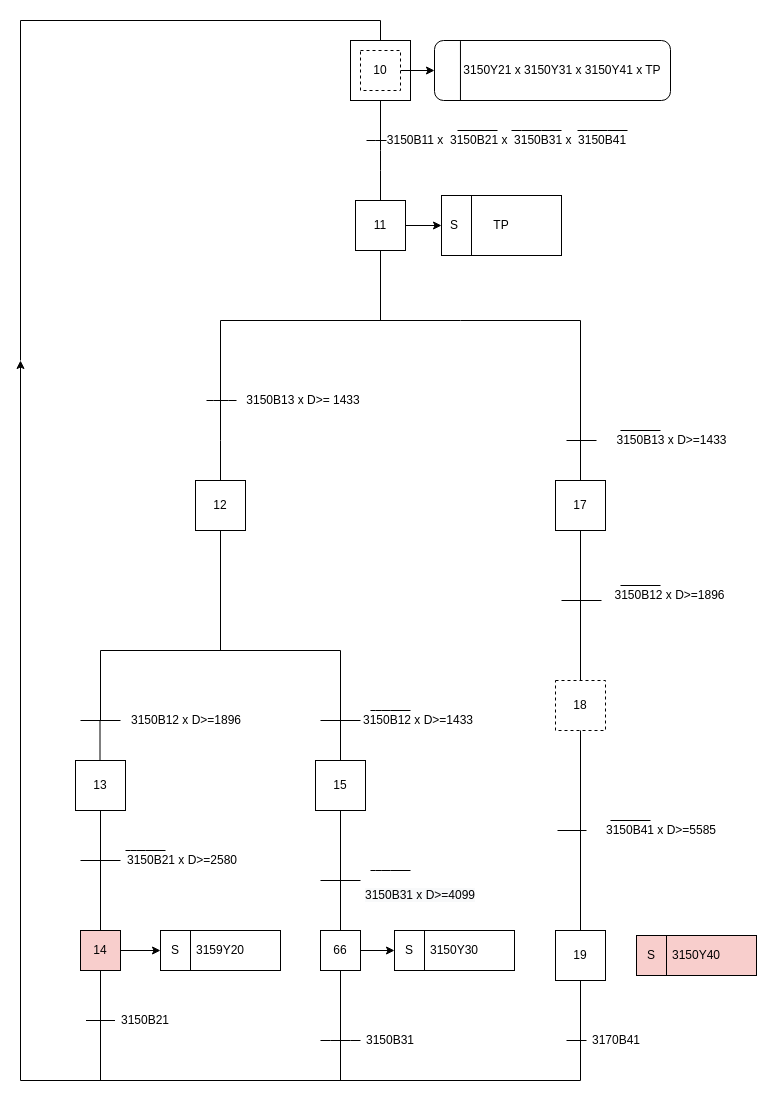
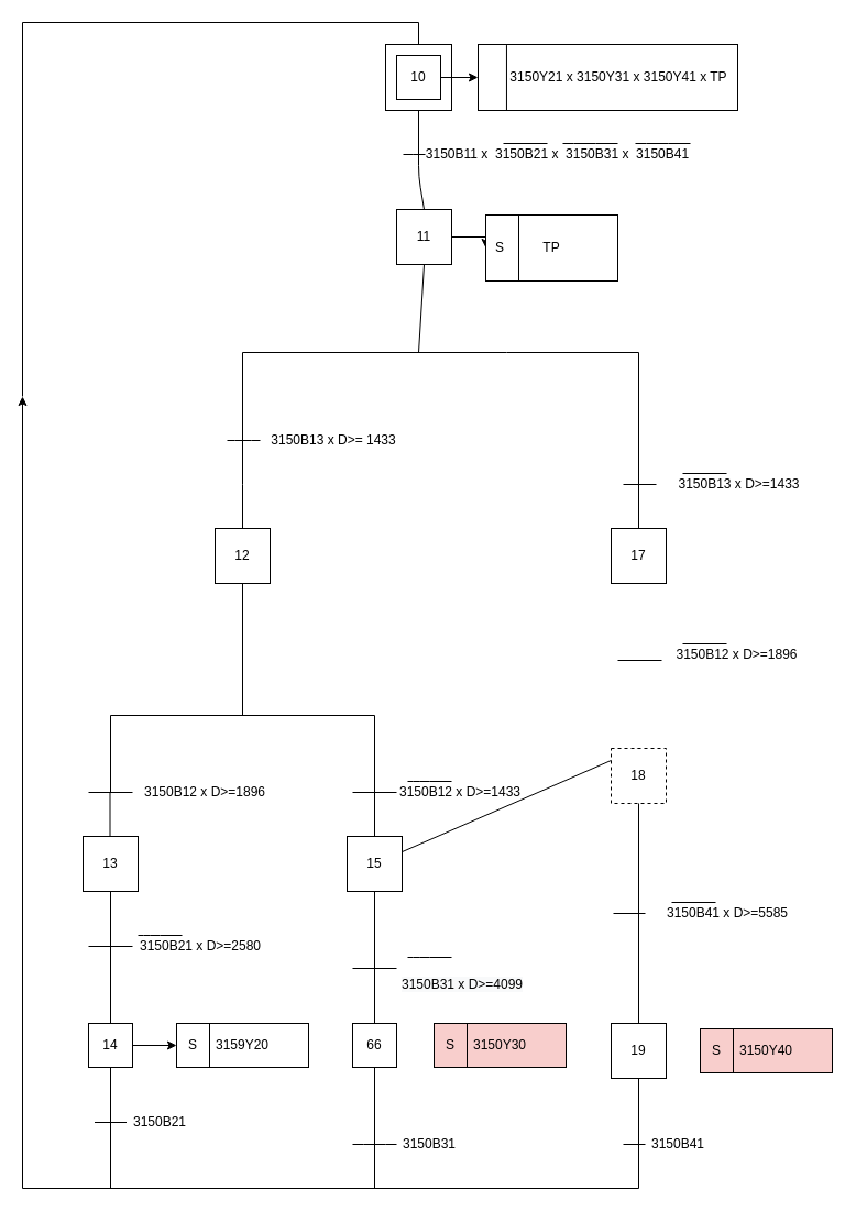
- <mxCell id="4" value="10" style="whiteSpace=wrap;html=1;aspect=fixed;dashed=1;" parent="1" vertex="1"><mxGeometry x="360" y="50" width="40" height="40" as="geometry" /></mxCell>
+ <mxCell id="4" value="10" style="whiteSpace=wrap;html=1;aspect=fixed;" parent="1" vertex="1"><mxGeometry x="360" y="50" width="40" height="40" as="geometry" /></mxCell>
- <mxCell id="57" value="&amp;nbsp; &amp;nbsp; &amp;nbsp; 3150Y21 x 3150Y31 x 3150Y41 x TP" style="whiteSpace=wrap;html=1;rounded=1;" parent="1" vertex="1"><mxGeometry x="434" y="40" width="236" height="60" as="geometry" /></mxCell>
+ <mxCell id="57" value="&amp;nbsp; &amp;nbsp; &amp;nbsp; 3150Y21 x 3150Y31 x 3150Y41 x TP" style="rounded=0;whiteSpace=wrap;html=1;" parent="1" vertex="1"><mxGeometry x="434" y="40" width="236" height="60" as="geometry" /></mxCell>
- <mxCell id="10" value="11&lt;br&gt;" style="whiteSpace=wrap;html=1;aspect=fixed;" parent="1" vertex="1"><mxGeometry x="355" y="200" width="50" height="50" as="geometry" /></mxCell>
+ <mxCell id="10" value="11&lt;br&gt;" style="whiteSpace=wrap;html=1;aspect=fixed;" parent="1" vertex="1"><mxGeometry x="360" y="190" width="50" height="50" as="geometry" /></mxCell>
- <mxCell id="43" value="" style="endArrow=none;html=1;entryX=0.5;entryY=1;entryDx=0;entryDy=0;exitX=0.5;exitY=0;exitDx=0;exitDy=0;" parent="1" source="45" target="42" edge="1"><mxGeometry width="50" height="50" relative="1" as="geometry"><mxPoint x="580" y="680" as="sourcePoint" /><mxPoint x="550" y="620" as="targetPoint" /></mxGeometry></mxCell>
+ <mxCell id="43" value="" style="endArrow=none;html=1;exitX=0.5;exitY=0;exitDx=0;exitDy=0;" parent="1" source="45" target="30" edge="1"><mxGeometry width="50" height="50" relative="1" as="geometry"><mxPoint x="580" y="680" as="sourcePoint" /><mxPoint x="550" y="620" as="targetPoint" /></mxGeometry></mxCell>
- <mxCell id="36" value="14" style="whiteSpace=wrap;html=1;aspect=fixed;fillColor=#f8cecc;" parent="1" vertex="1"><mxGeometry x="80" y="930" width="40" height="40" as="geometry" /></mxCell>
+ <mxCell id="36" value="14" style="whiteSpace=wrap;html=1;aspect=fixed;" parent="1" vertex="1"><mxGeometry x="80" y="930" width="40" height="40" as="geometry" /></mxCell>
- <mxCell id="37" style="edgeStyle=orthogonalEdgeStyle;rounded=0;orthogonalLoop=1;jettySize=auto;html=1;exitX=1;exitY=0.5;exitDx=0;exitDy=0;entryX=0;entryY=0.5;entryDx=0;entryDy=0;" parent="1" source="38" target="66" edge="1"><mxGeometry relative="1" as="geometry" /></mxCell>
- <mxCell id="66" value="3150Y30" style="rounded=0;whiteSpace=wrap;html=1;" parent="1" vertex="1"><mxGeometry x="394" y="930" width="120" height="40" as="geometry" /></mxCell>
+ <mxCell id="66" value="3150Y30" style="rounded=0;whiteSpace=wrap;html=1;fillColor=#f8cecc;" parent="1" vertex="1"><mxGeometry x="394" y="930" width="120" height="40" as="geometry" /></mxCell>
- <mxCell id="82" value="3170B41" style="text;html=1;strokeColor=none;fillColor=none;align=center;verticalAlign=middle;whiteSpace=wrap;rounded=0;" vertex="1" parent="1"><mxGeometry x="596" y="1030" width="40" height="20" as="geometry" /></mxCell>
+ <mxCell id="82" value="3150B41" style="text;html=1;strokeColor=none;fillColor=none;align=center;verticalAlign=middle;whiteSpace=wrap;rounded=0;" vertex="1" parent="1"><mxGeometry x="596" y="1030" width="40" height="20" as="geometry" /></mxCell>
